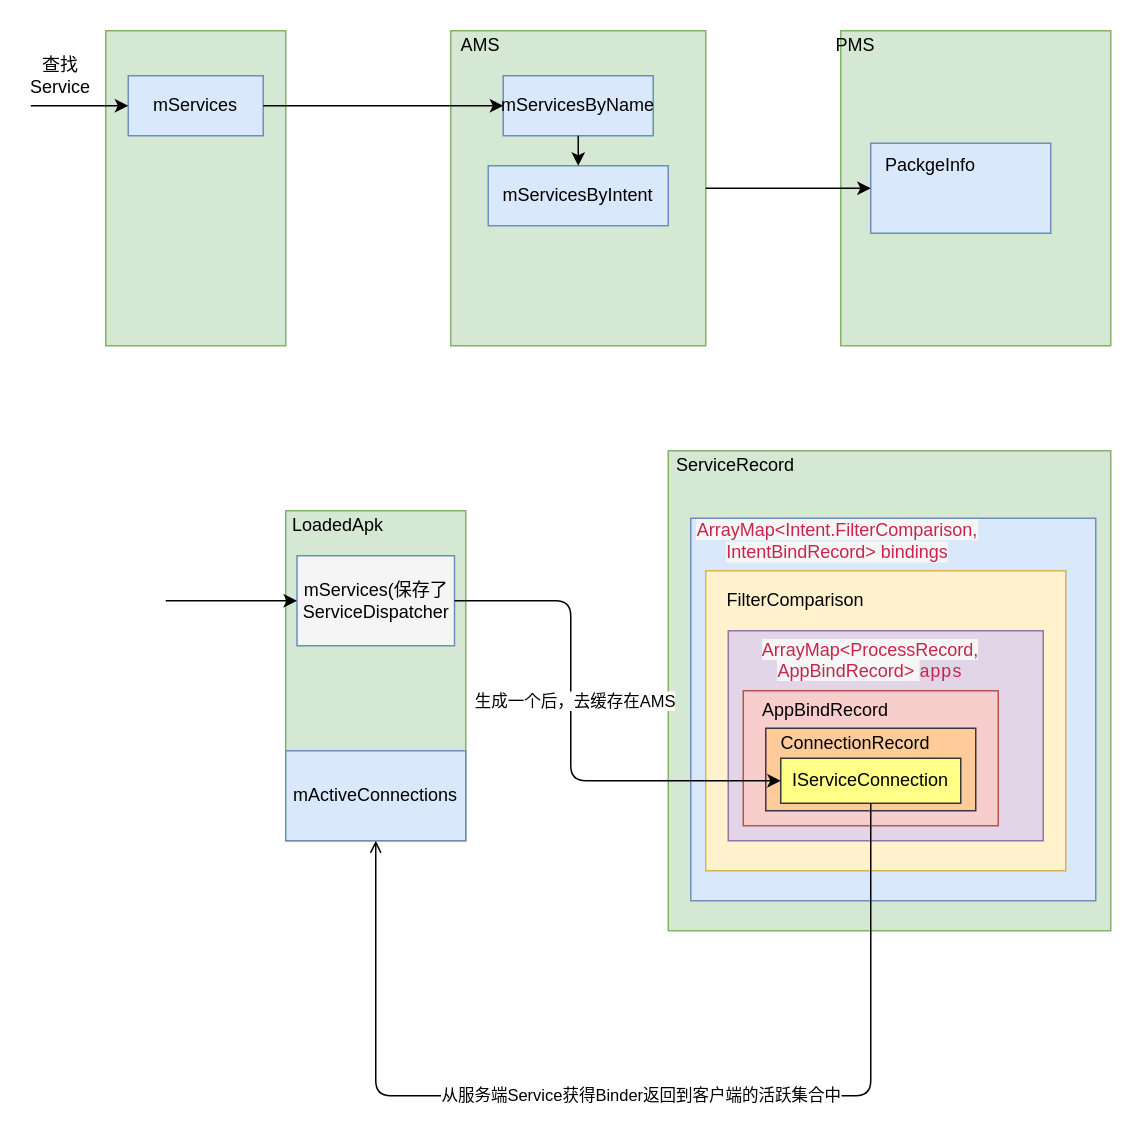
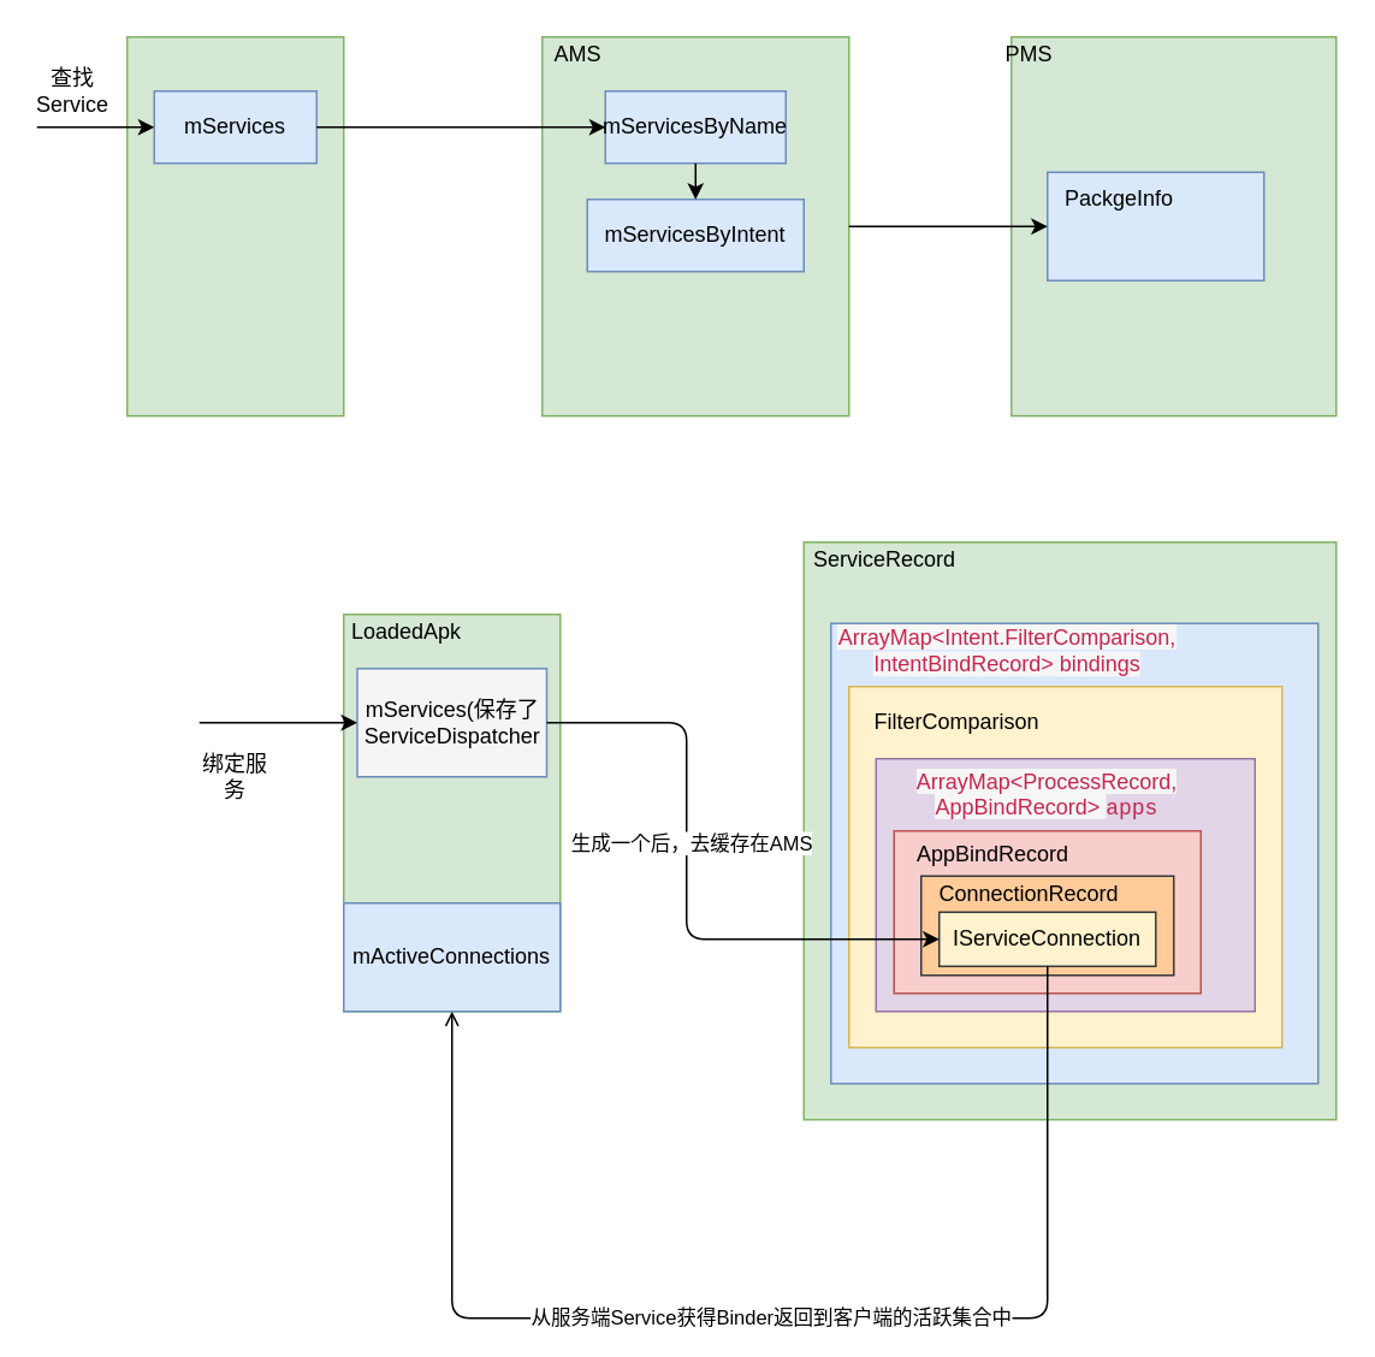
+ <mxCell id="34" value="绑定服务" style="text;html=1;strokeColor=none;fillColor=none;align=center;verticalAlign=middle;whiteSpace=wrap;rounded=0;" vertex="1" parent="1"><mxGeometry x="110" y="420" width="40" height="20" as="geometry" /></mxCell>
- <mxCell id="32" value="IServiceConnection" style="rounded=0;whiteSpace=wrap;html=1;fillColor=#ffff88;strokeColor=#36393d;" vertex="1" parent="1"><mxGeometry x="520" y="505" width="120" height="30" as="geometry" /></mxCell>
+ <mxCell id="32" value="IServiceConnection" style="rounded=0;whiteSpace=wrap;html=1;fillColor=#fff2cc;strokeColor=#36393d;" vertex="1" parent="1"><mxGeometry x="520" y="505" width="120" height="30" as="geometry" /></mxCell>
